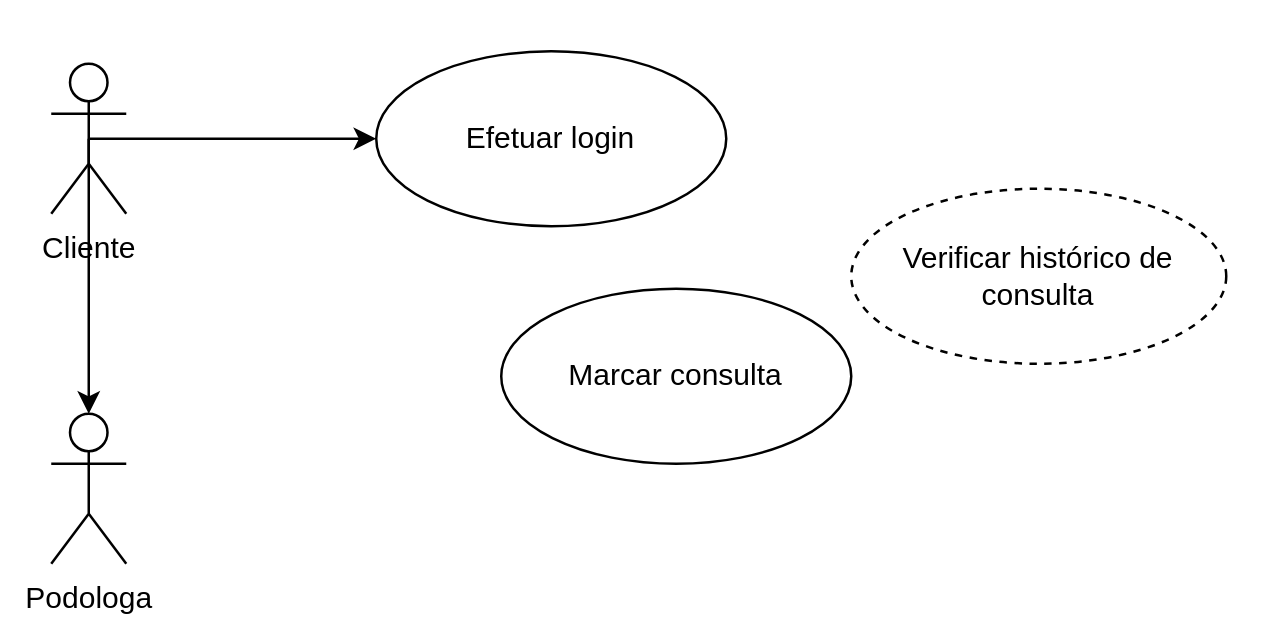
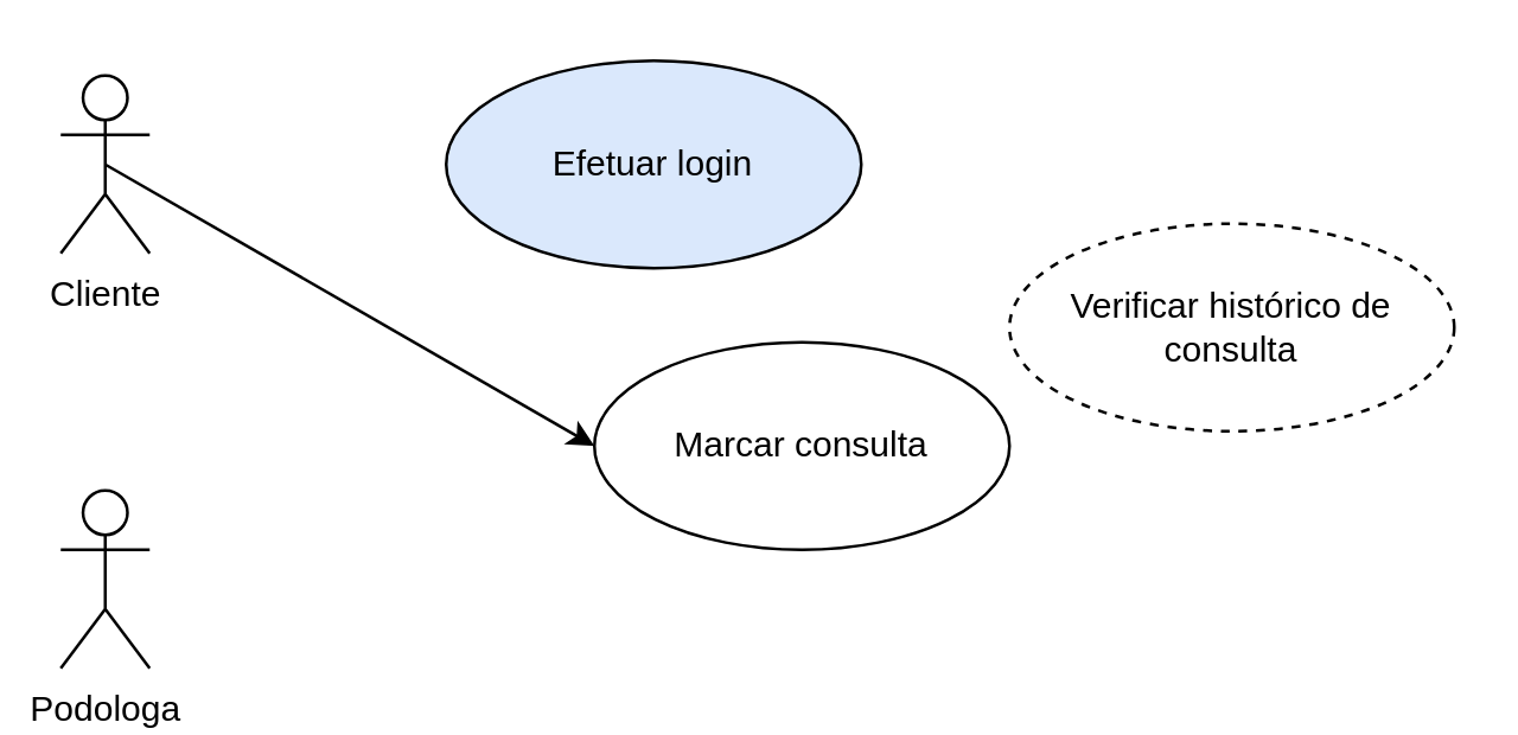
- <mxCell id="3" style="edgeStyle=orthogonalEdgeStyle;rounded=0;orthogonalLoop=1;jettySize=auto;html=1;exitX=0.5;exitY=0.5;exitDx=0;exitDy=0;exitPerimeter=0;entryX=0;entryY=0.5;entryDx=0;entryDy=0;" edge="1" parent="1" source="4" target="6"><mxGeometry relative="1" as="geometry" /></mxCell>
- <mxCell id="6" value="Efetuar login" style="ellipse;whiteSpace=wrap;html=1;" vertex="1" parent="1"><mxGeometry x="150" y="20" width="140" height="70" as="geometry" /></mxCell>
+ <mxCell id="6" value="Efetuar login" style="ellipse;whiteSpace=wrap;html=1;fillColor=#dae8fc;" vertex="1" parent="1"><mxGeometry x="150" y="20" width="140" height="70" as="geometry" /></mxCell>
- <mxCell id="2" style="rounded=0;orthogonalLoop=1;jettySize=auto;html=1;exitX=0.5;exitY=0.5;exitDx=0;exitDy=0;exitPerimeter=0;" edge="1" parent="1" source="4" target="5"><mxGeometry relative="1" as="geometry" /></mxCell>
+ <mxCell id="2" style="rounded=0;orthogonalLoop=1;jettySize=auto;html=1;exitX=0.5;exitY=0.5;exitDx=0;exitDy=0;exitPerimeter=0;entryX=0;entryY=0.5;entryDx=0;entryDy=0;" edge="1" parent="1" source="4" target="7"><mxGeometry relative="1" as="geometry" /></mxCell>
